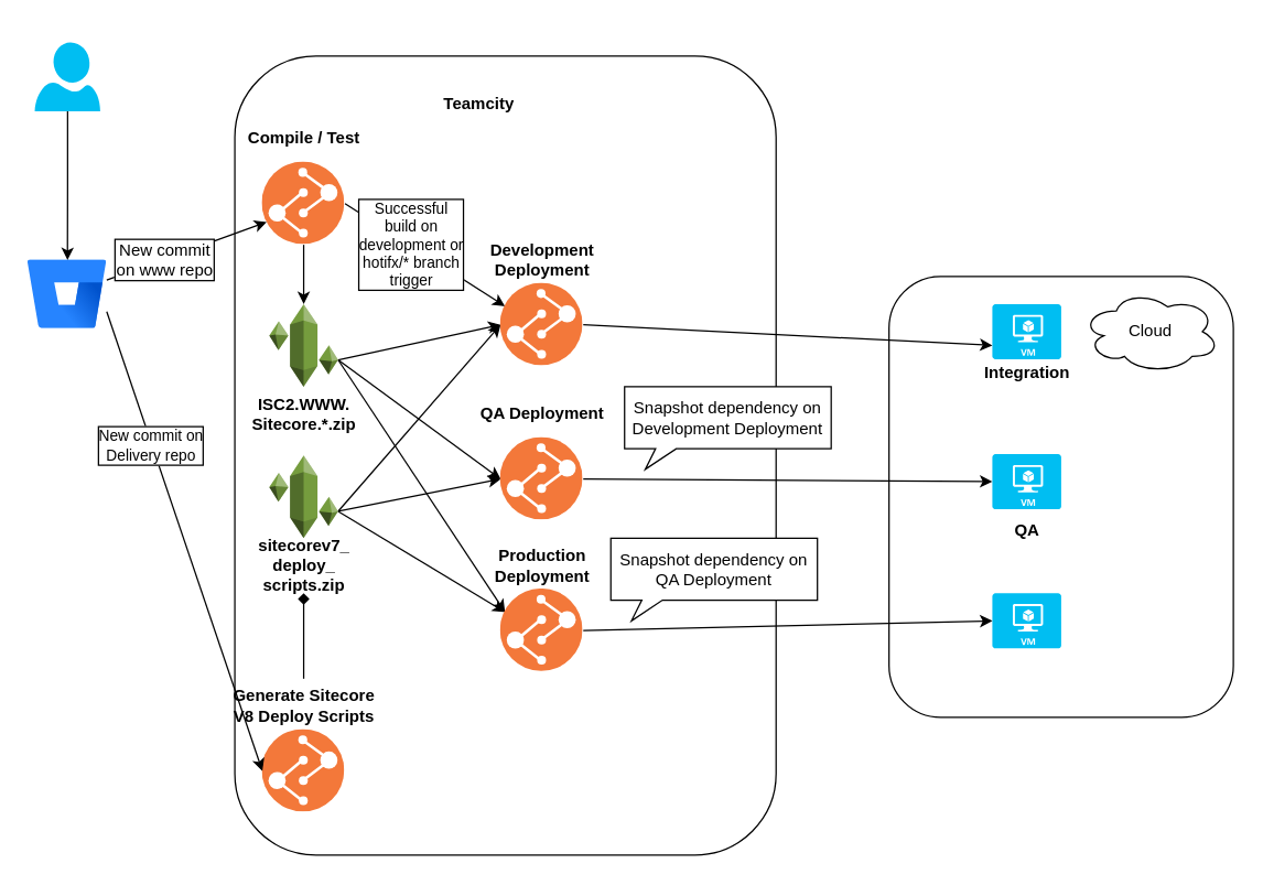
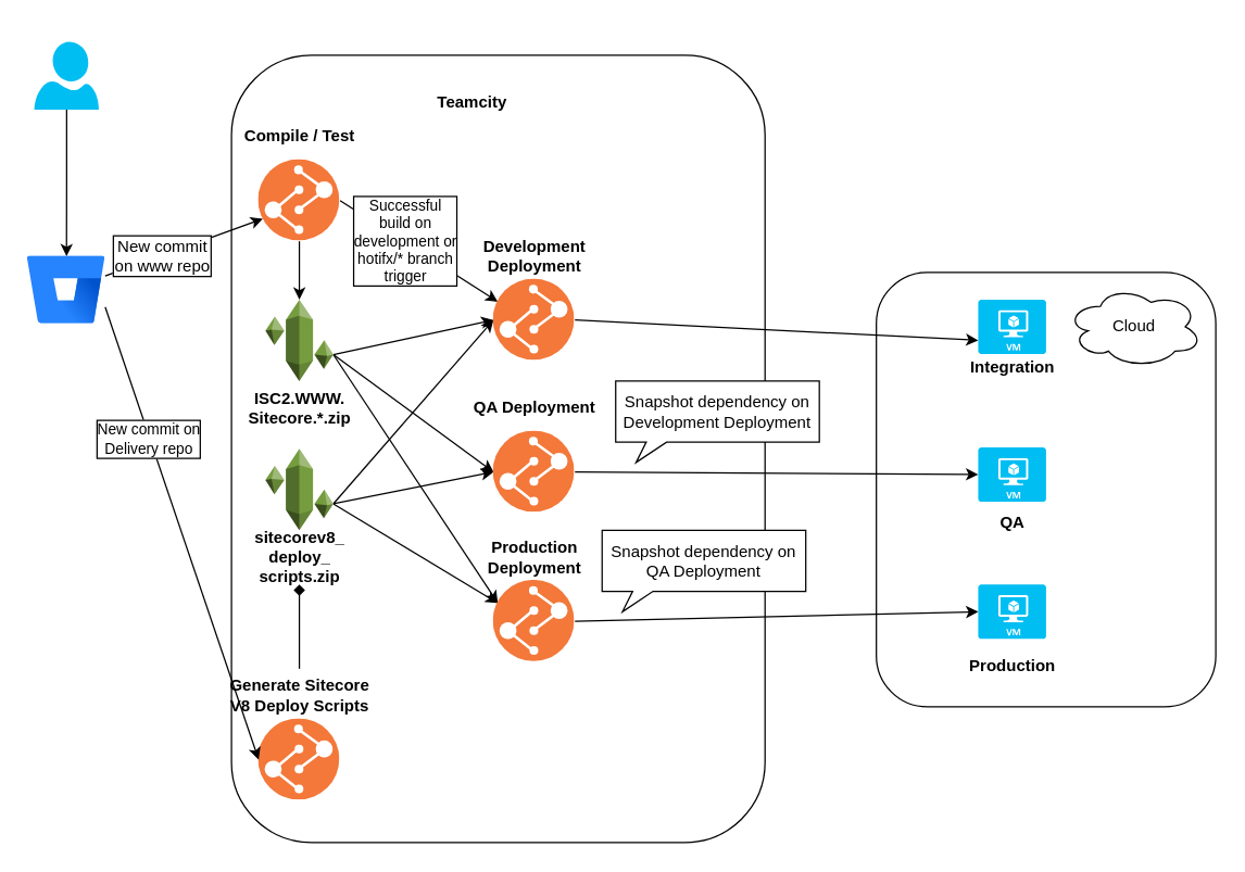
- <mxCell id="30" value="sitecorev7_&lt;br&gt;deploy_&lt;br&gt;scripts.zip" style="text;strokeColor=none;fillColor=none;html=1;fontSize=12;fontStyle=1;verticalAlign=middle;align=center;" vertex="1" parent="1"><mxGeometry x="170" y="390" width="100" height="40" as="geometry" /></mxCell>
+ <mxCell id="30" value="sitecorev8_&lt;br&gt;deploy_&lt;br&gt;scripts.zip" style="text;strokeColor=none;fillColor=none;html=1;fontSize=12;fontStyle=1;verticalAlign=middle;align=center;" vertex="1" parent="1"><mxGeometry x="170" y="390" width="100" height="40" as="geometry" /></mxCell>
+ <mxCell id="13" value="Production" style="text;strokeColor=none;fillColor=none;html=1;fontSize=12;fontStyle=1;verticalAlign=middle;align=center;" vertex="1" parent="1"><mxGeometry x="694.99" y="470" width="100" height="40" as="geometry" /></mxCell>
